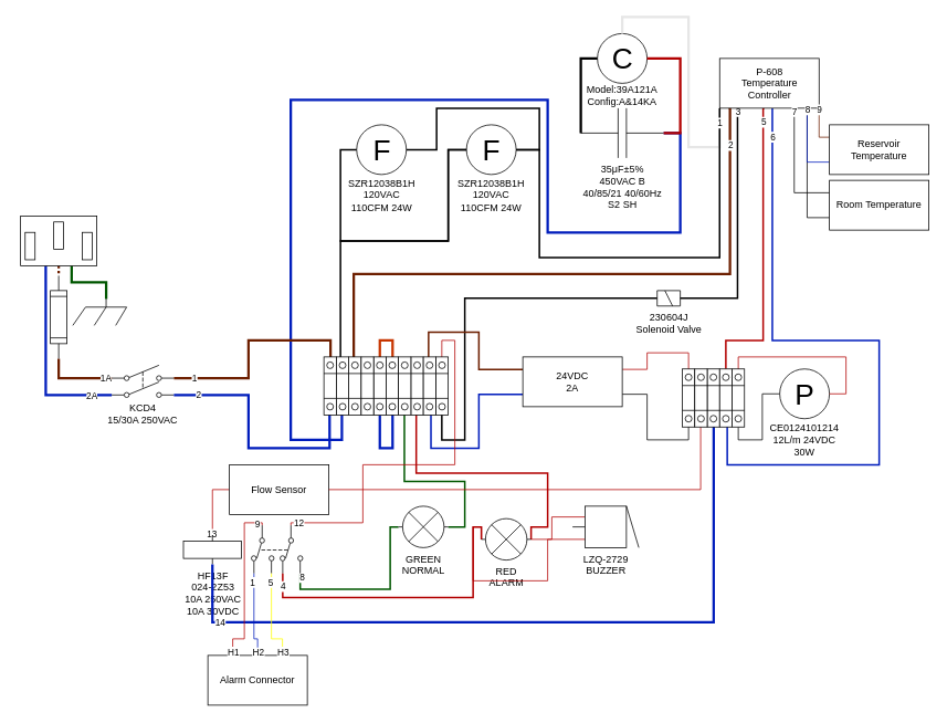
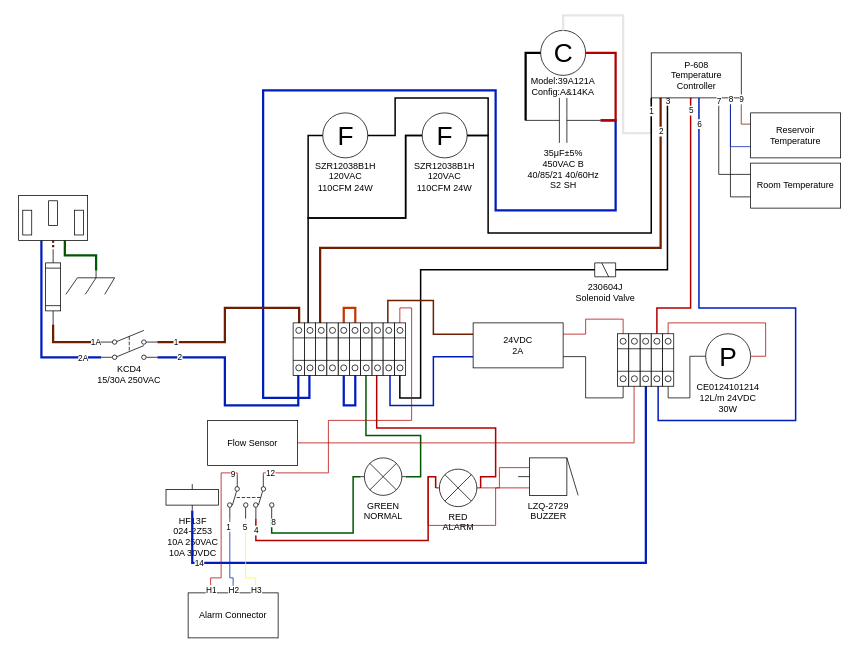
- <mxCell id="47" style="edgeStyle=orthogonalEdgeStyle;rounded=0;orthogonalLoop=1;jettySize=auto;html=1;exitX=0;exitY=0.5;exitDx=0;exitDy=0;entryX=0.5;entryY=0;entryDx=0;entryDy=0;entryPerimeter=0;endArrow=none;endFill=0;strokeWidth=1;fillColor=#e51400;strokeColor=#B20000;" edge="1" parent="1" source="49" target="65"><mxGeometry relative="1" as="geometry" /></mxCell>
- <mxCell id="48" value="13" style="edgeLabel;html=1;align=center;verticalAlign=middle;resizable=0;points=[];" vertex="1" connectable="0" parent="47"><mxGeometry x="0.956" y="-1" relative="1" as="geometry"><mxPoint as="offset" /></mxGeometry></mxCell>
